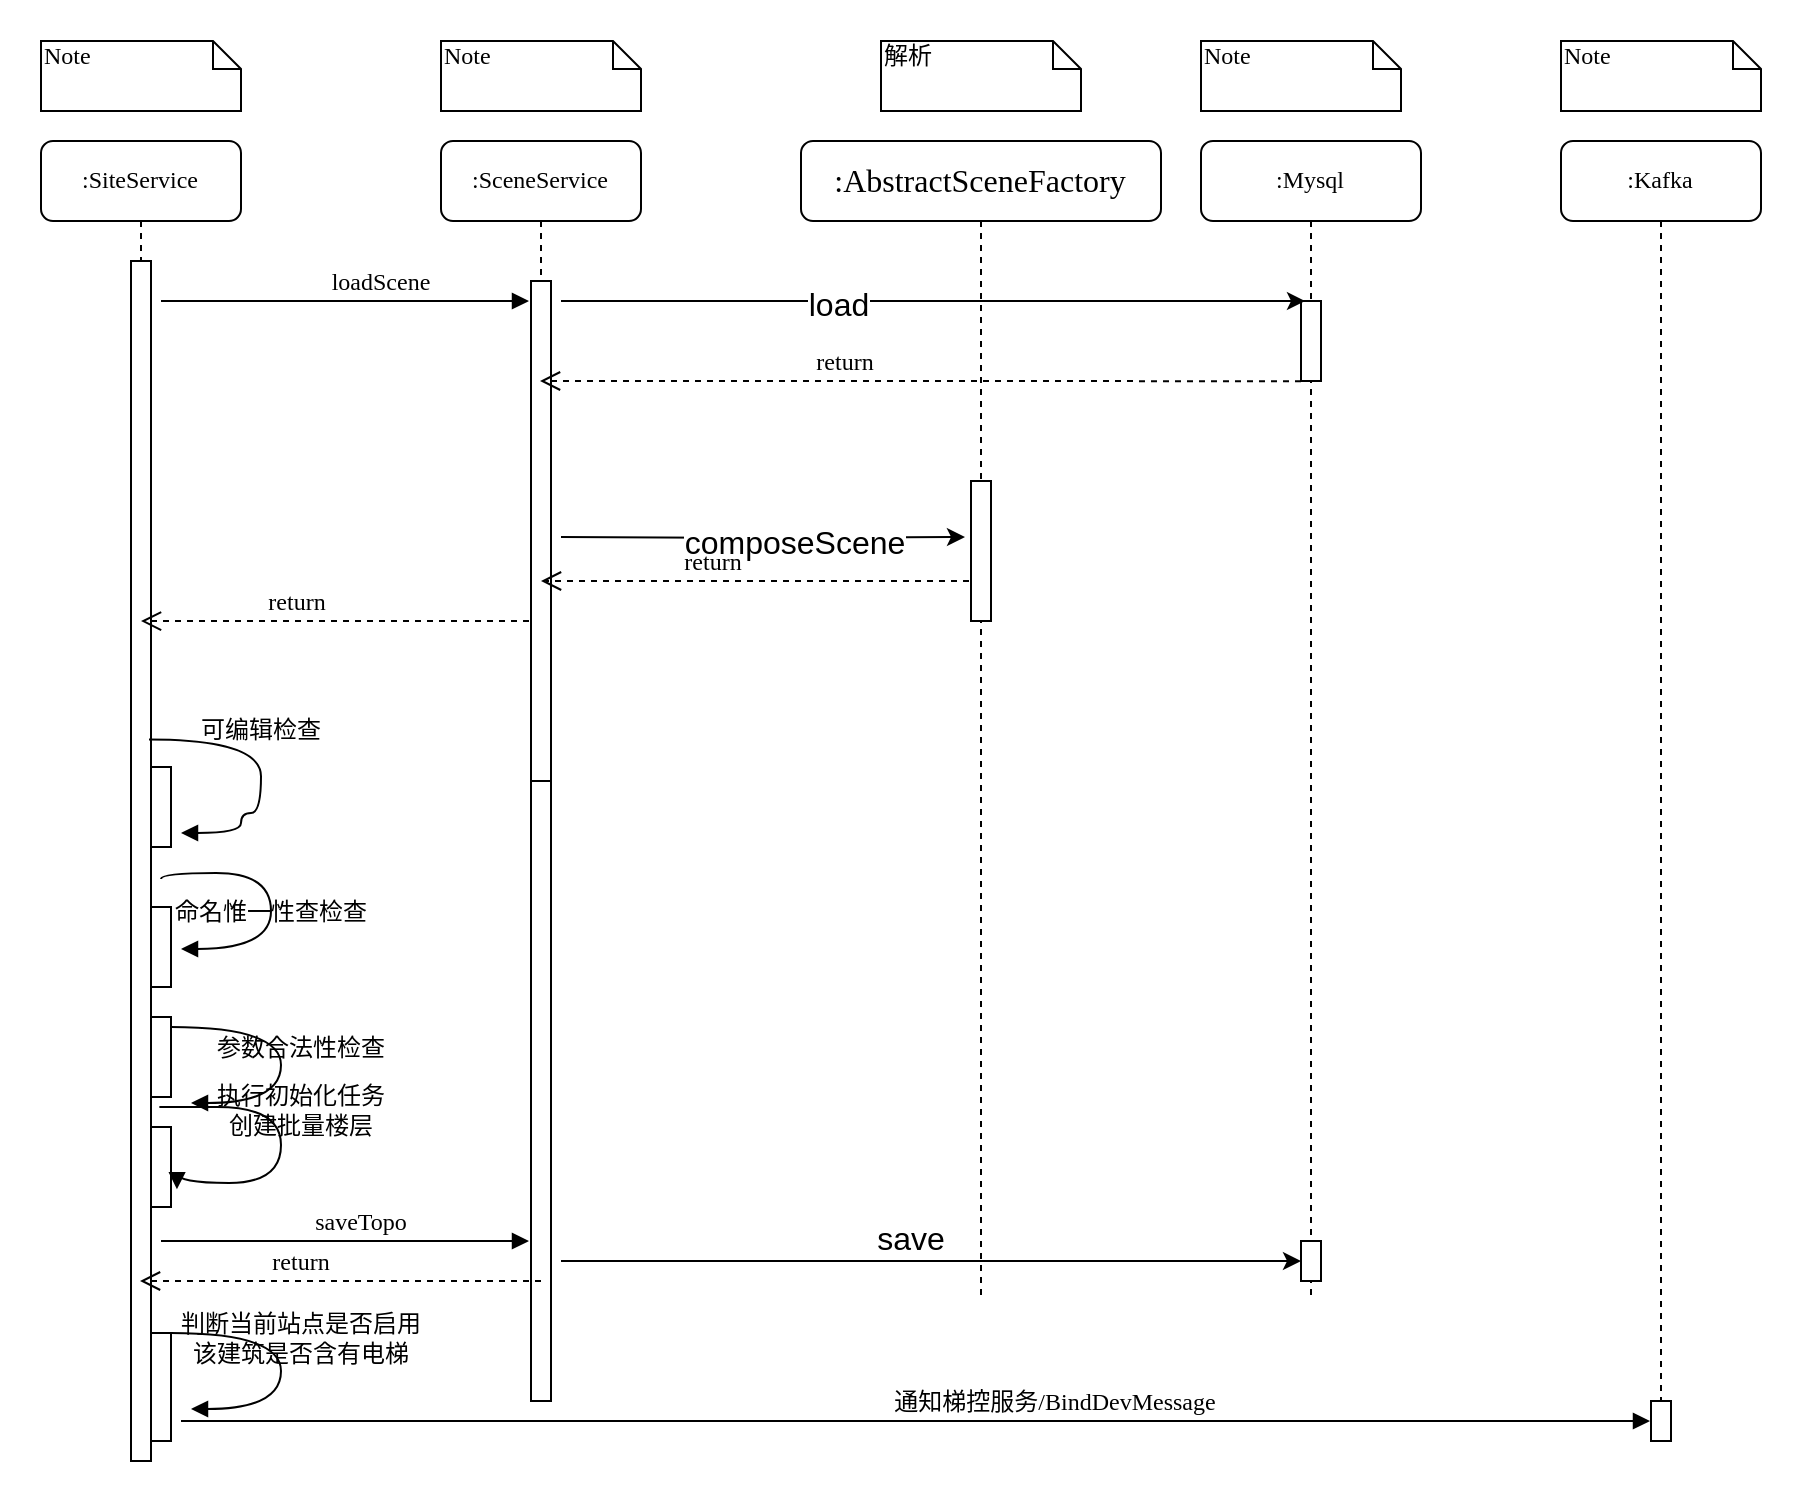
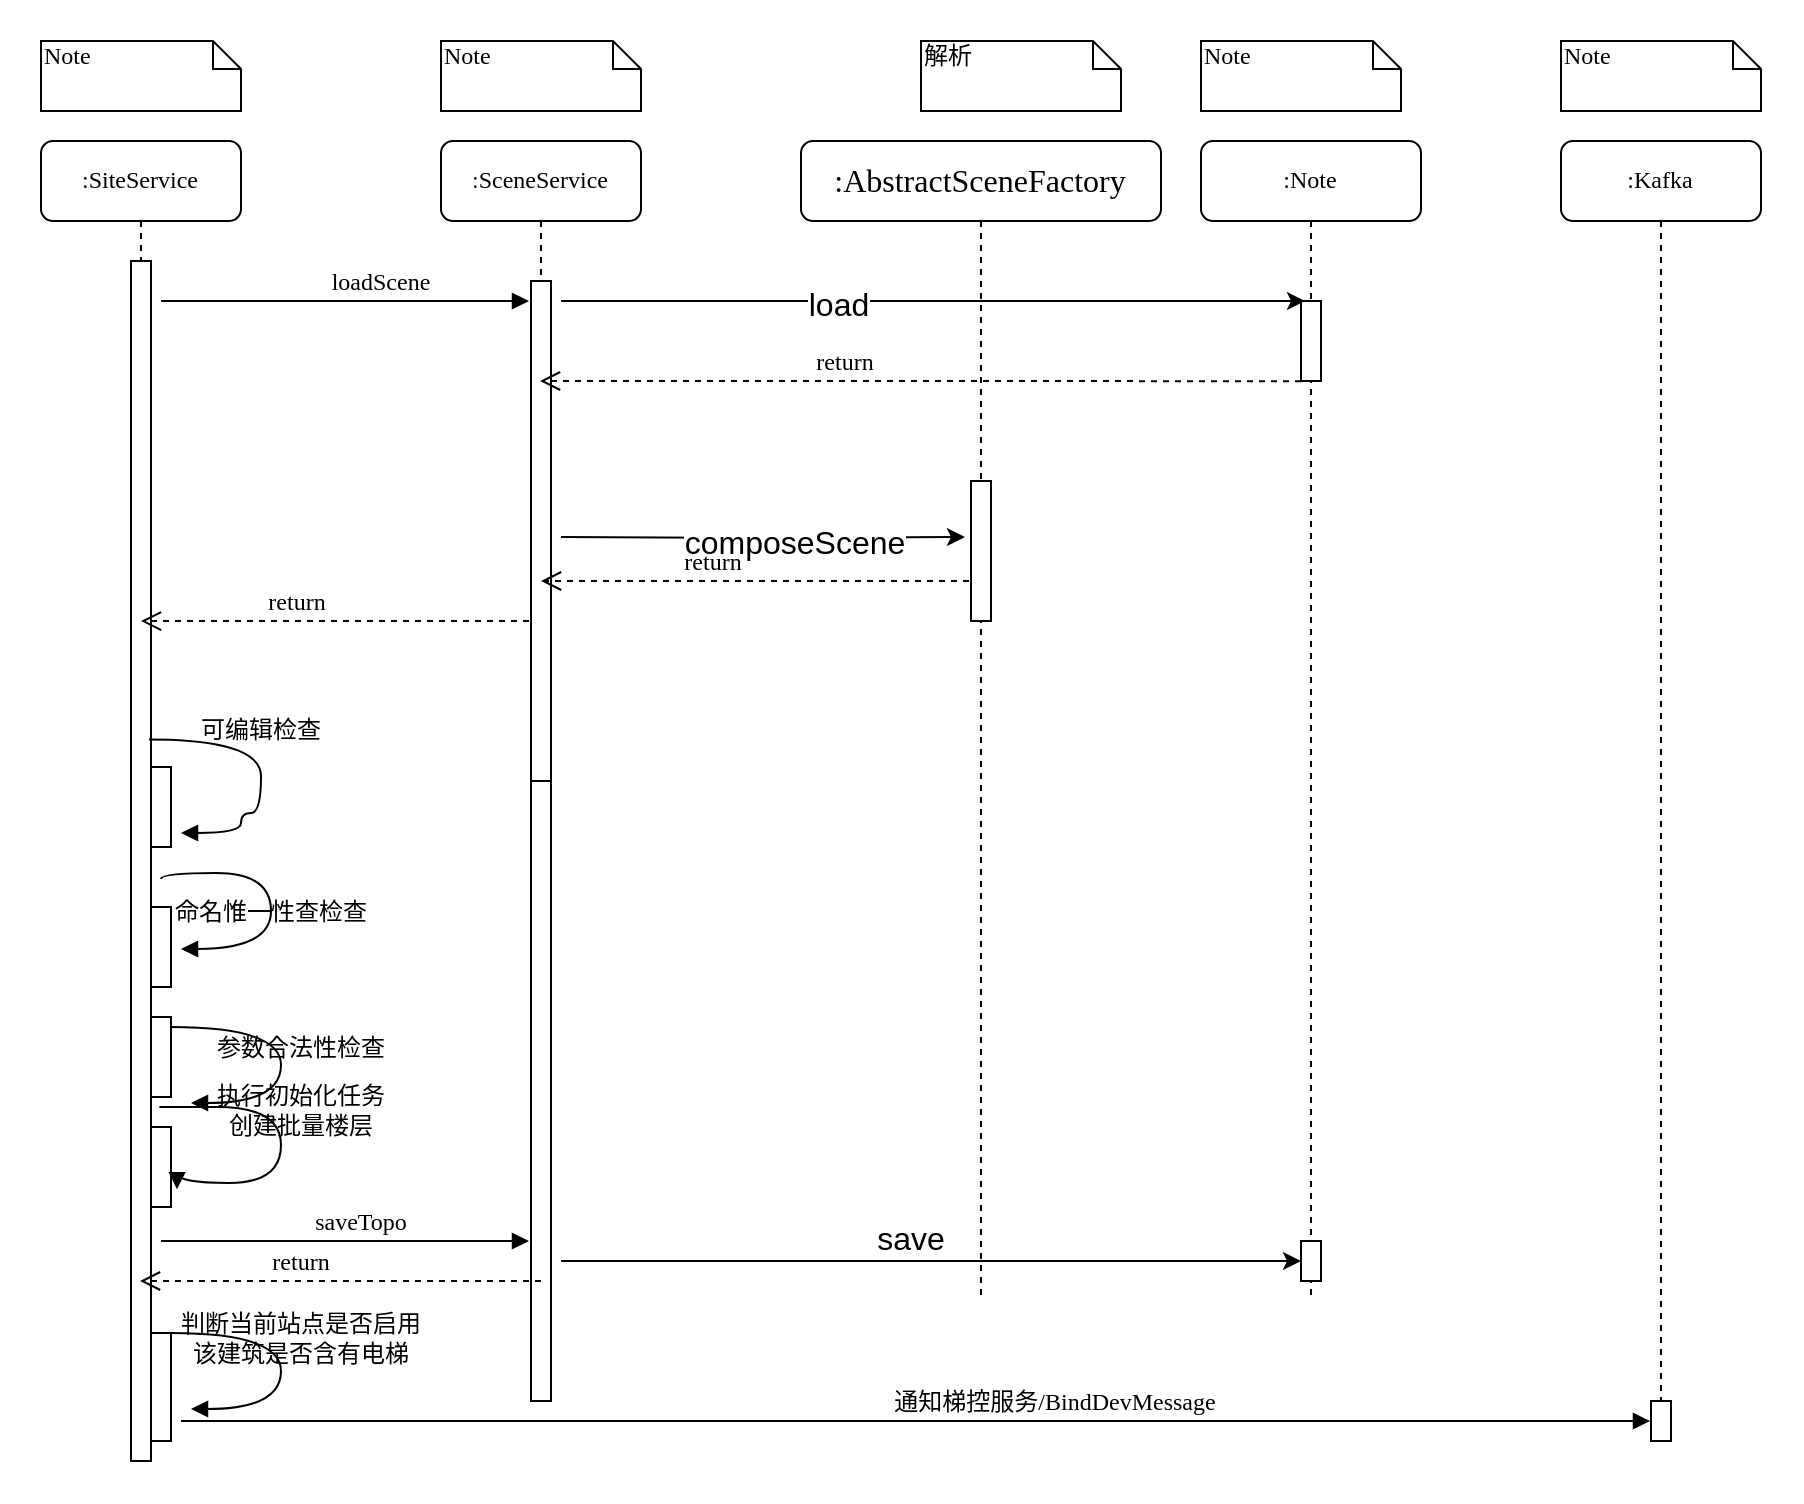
- <mxCell id="24" value="解析" style="shape=note;whiteSpace=wrap;html=1;size=14;verticalAlign=top;align=left;spacingTop=-6;rounded=0;shadow=0;comic=0;labelBackgroundColor=none;strokeWidth=1;fontFamily=Verdana;fontSize=12" parent="1" vertex="1"><mxGeometry x="440" y="20" width="100" height="35" as="geometry" /></mxCell>
+ <mxCell id="24" value="解析" style="shape=note;whiteSpace=wrap;html=1;size=14;verticalAlign=top;align=left;spacingTop=-6;rounded=0;shadow=0;comic=0;labelBackgroundColor=none;strokeWidth=1;fontFamily=Verdana;fontSize=12" parent="1" vertex="1"><mxGeometry x="460" y="20" width="100" height="35" as="geometry" /></mxCell>
- <mxCell id="8" value=":Mysql" style="shape=umlLifeline;perimeter=lifelinePerimeter;whiteSpace=wrap;html=1;container=1;collapsible=0;recursiveResize=0;outlineConnect=0;rounded=1;shadow=0;comic=0;labelBackgroundColor=none;strokeWidth=1;fontFamily=Verdana;fontSize=12;align=center;" parent="1" vertex="1"><mxGeometry x="600" y="70" width="110" height="580" as="geometry" /></mxCell>
+ <mxCell id="8" value=":Note" style="shape=umlLifeline;perimeter=lifelinePerimeter;whiteSpace=wrap;html=1;container=1;collapsible=0;recursiveResize=0;outlineConnect=0;rounded=1;shadow=0;comic=0;labelBackgroundColor=none;strokeWidth=1;fontFamily=Verdana;fontSize=12;align=center;" parent="1" vertex="1"><mxGeometry x="600" y="70" width="110" height="580" as="geometry" /></mxCell>
